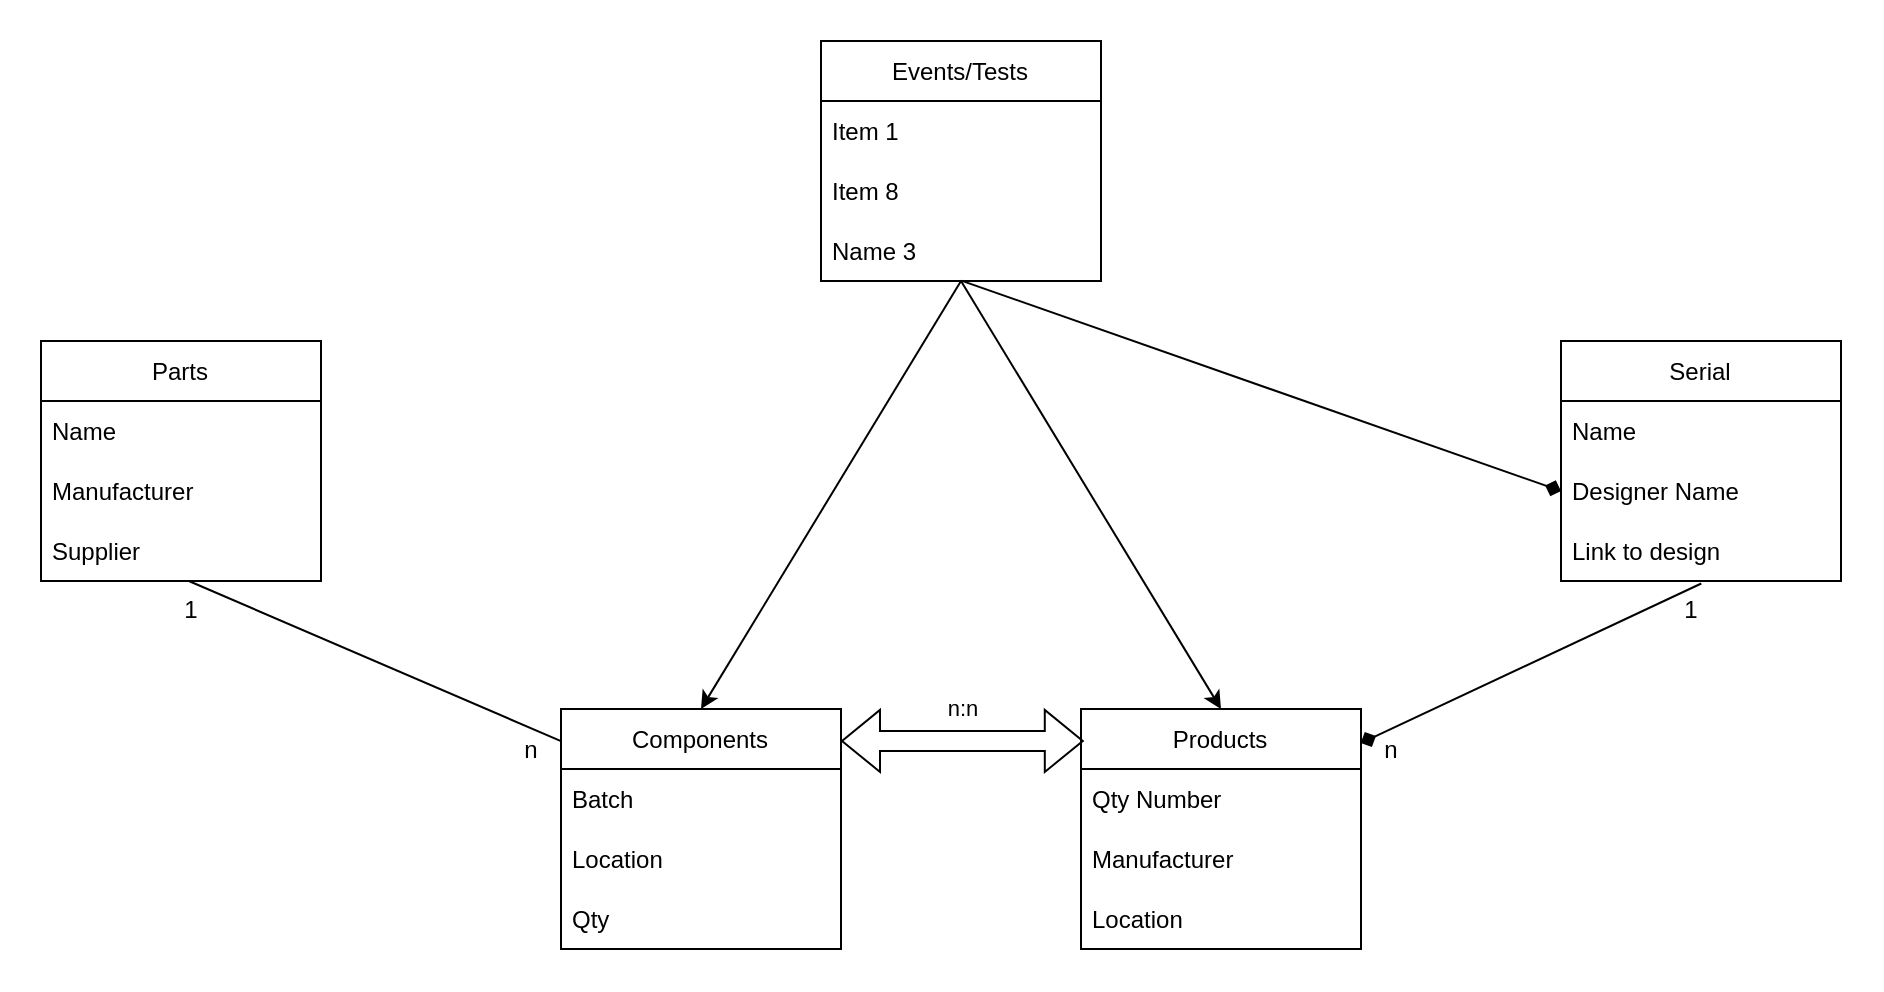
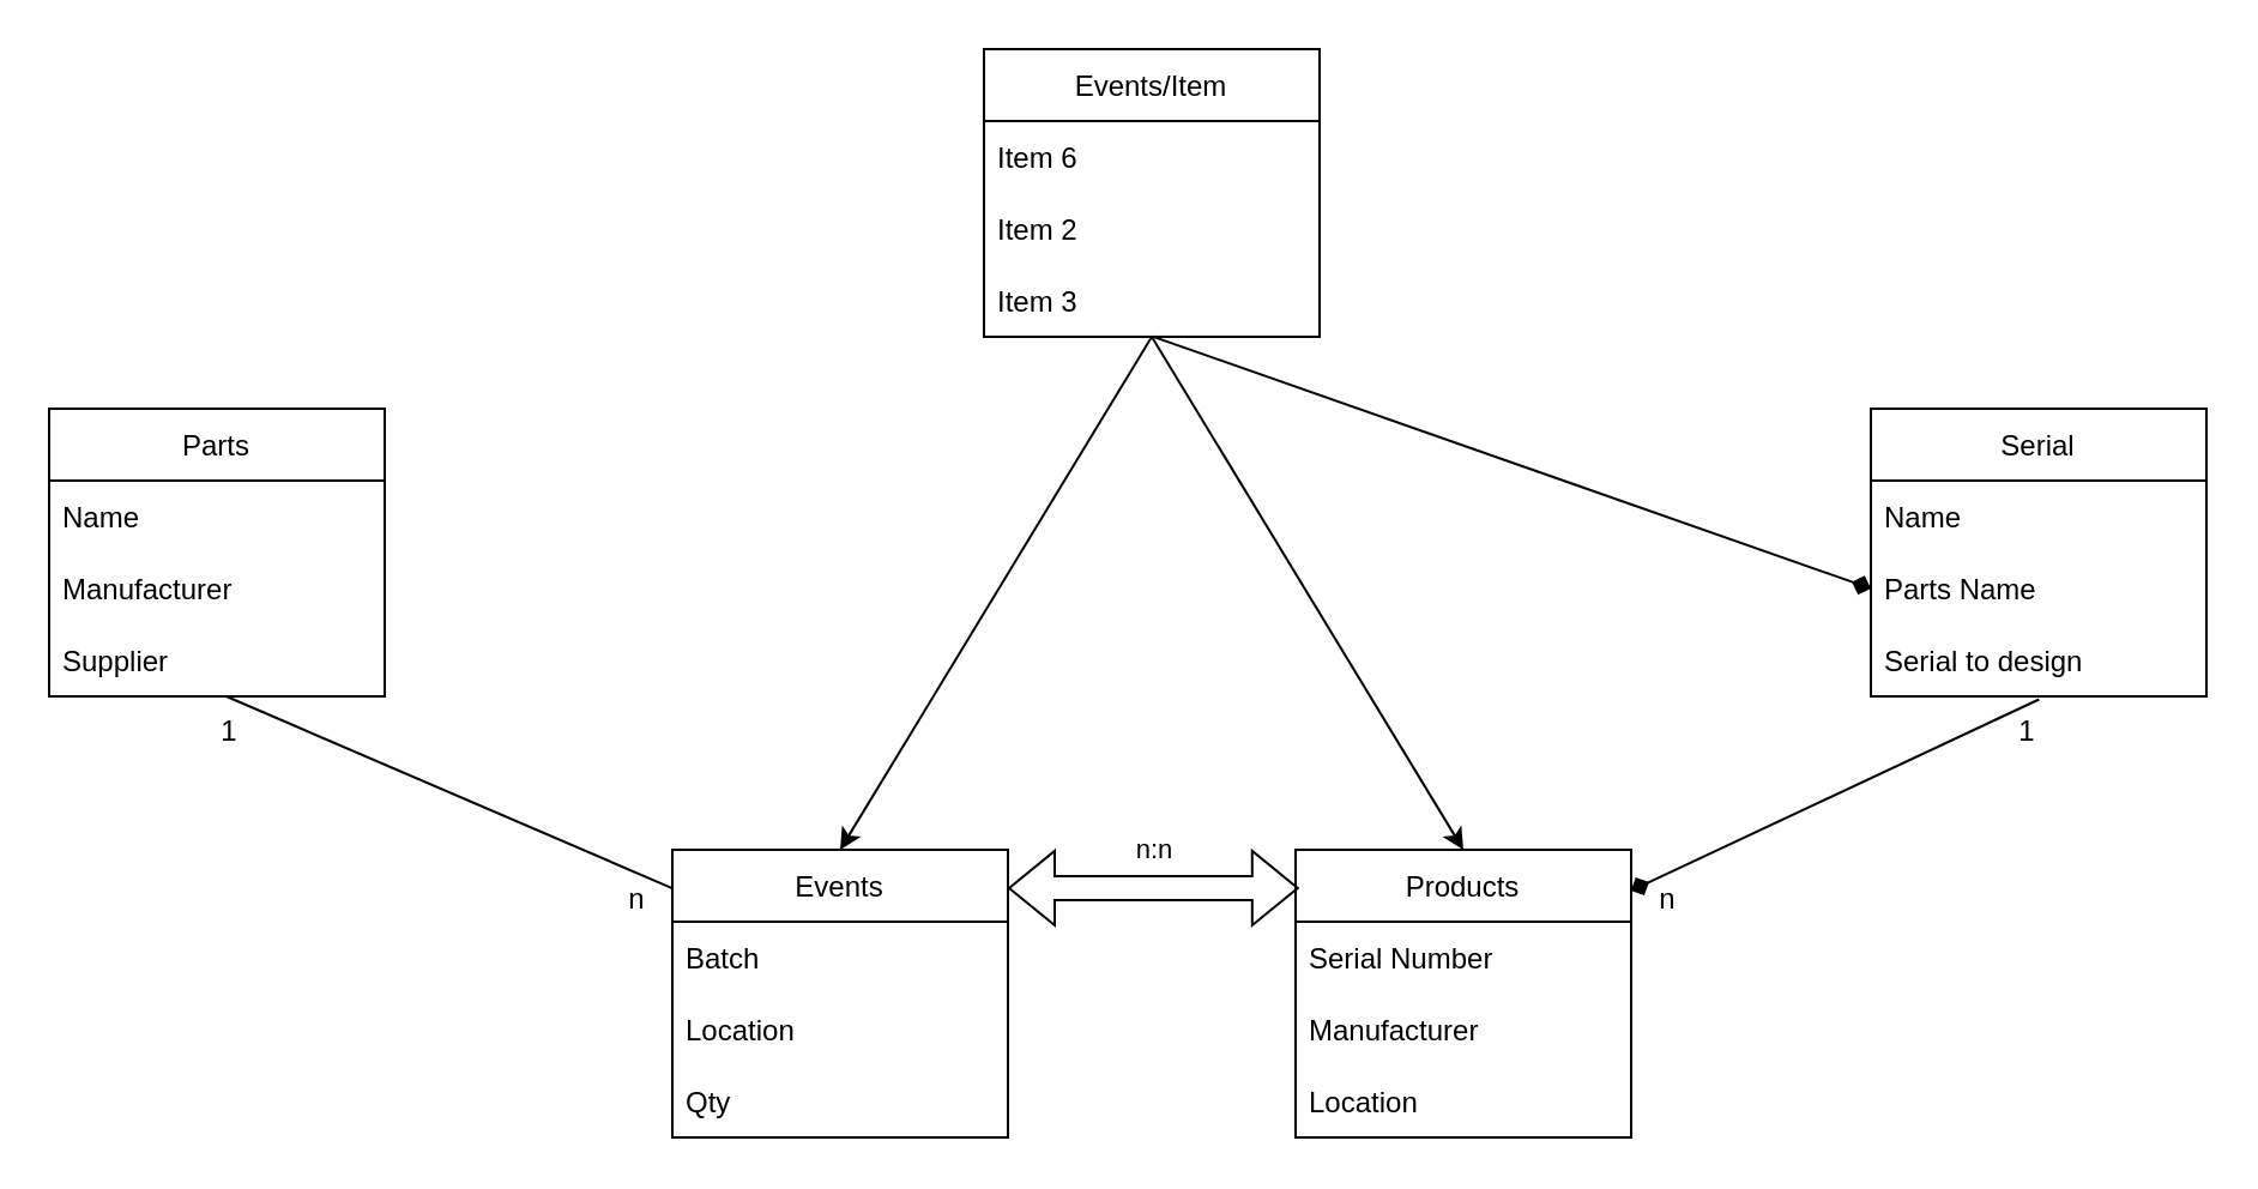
- <mxCell id="24" value="Events/Tests" style="swimlane;fontStyle=0;childLayout=stackLayout;horizontal=1;startSize=30;horizontalStack=0;resizeParent=1;resizeParentMax=0;resizeLast=0;collapsible=1;marginBottom=0;" vertex="1" parent="1"><mxGeometry x="410" y="20" width="140" height="120" as="geometry" /></mxCell>
+ <mxCell id="24" value="Events/Item" style="swimlane;fontStyle=0;childLayout=stackLayout;horizontal=1;startSize=30;horizontalStack=0;resizeParent=1;resizeParentMax=0;resizeLast=0;collapsible=1;marginBottom=0;" vertex="1" parent="1"><mxGeometry x="410" y="20" width="140" height="120" as="geometry" /></mxCell>
- <mxCell id="25" value="Item 1" style="text;strokeColor=none;fillColor=none;align=left;verticalAlign=middle;spacingLeft=4;spacingRight=4;overflow=hidden;points=[[0,0.5],[1,0.5]];portConstraint=eastwest;rotatable=0;" vertex="1" parent="24"><mxGeometry y="30" width="140" height="30" as="geometry" /></mxCell>
+ <mxCell id="25" value="Item 6" style="text;strokeColor=none;fillColor=none;align=left;verticalAlign=middle;spacingLeft=4;spacingRight=4;overflow=hidden;points=[[0,0.5],[1,0.5]];portConstraint=eastwest;rotatable=0;" vertex="1" parent="24"><mxGeometry y="30" width="140" height="30" as="geometry" /></mxCell>
- <mxCell id="26" value="Item 8" style="text;strokeColor=none;fillColor=none;align=left;verticalAlign=middle;spacingLeft=4;spacingRight=4;overflow=hidden;points=[[0,0.5],[1,0.5]];portConstraint=eastwest;rotatable=0;" vertex="1" parent="24"><mxGeometry y="60" width="140" height="30" as="geometry" /></mxCell>
+ <mxCell id="26" value="Item 2" style="text;strokeColor=none;fillColor=none;align=left;verticalAlign=middle;spacingLeft=4;spacingRight=4;overflow=hidden;points=[[0,0.5],[1,0.5]];portConstraint=eastwest;rotatable=0;" vertex="1" parent="24"><mxGeometry y="60" width="140" height="30" as="geometry" /></mxCell>
- <mxCell id="27" value="Name 3" style="text;strokeColor=none;fillColor=none;align=left;verticalAlign=middle;spacingLeft=4;spacingRight=4;overflow=hidden;points=[[0,0.5],[1,0.5]];portConstraint=eastwest;rotatable=0;" vertex="1" parent="24"><mxGeometry y="90" width="140" height="30" as="geometry" /></mxCell>
+ <mxCell id="27" value="Item 3" style="text;strokeColor=none;fillColor=none;align=left;verticalAlign=middle;spacingLeft=4;spacingRight=4;overflow=hidden;points=[[0,0.5],[1,0.5]];portConstraint=eastwest;rotatable=0;" vertex="1" parent="24"><mxGeometry y="90" width="140" height="30" as="geometry" /></mxCell>
- <mxCell id="16" value="Designer Name" style="text;strokeColor=none;fillColor=none;align=left;verticalAlign=middle;spacingLeft=4;spacingRight=4;overflow=hidden;points=[[0,0.5],[1,0.5]];portConstraint=eastwest;rotatable=0;" vertex="1" parent="14"><mxGeometry y="60" width="140" height="30" as="geometry" /></mxCell>
+ <mxCell id="16" value="Parts Name" style="text;strokeColor=none;fillColor=none;align=left;verticalAlign=middle;spacingLeft=4;spacingRight=4;overflow=hidden;points=[[0,0.5],[1,0.5]];portConstraint=eastwest;rotatable=0;" vertex="1" parent="14"><mxGeometry y="60" width="140" height="30" as="geometry" /></mxCell>
- <mxCell id="17" value="Link to design" style="text;strokeColor=none;fillColor=none;align=left;verticalAlign=middle;spacingLeft=4;spacingRight=4;overflow=hidden;points=[[0,0.5],[1,0.5]];portConstraint=eastwest;rotatable=0;" vertex="1" parent="14"><mxGeometry y="90" width="140" height="30" as="geometry" /></mxCell>
+ <mxCell id="17" value="Serial to design" style="text;strokeColor=none;fillColor=none;align=left;verticalAlign=middle;spacingLeft=4;spacingRight=4;overflow=hidden;points=[[0,0.5],[1,0.5]];portConstraint=eastwest;rotatable=0;" vertex="1" parent="14"><mxGeometry y="90" width="140" height="30" as="geometry" /></mxCell>
- <mxCell id="10" value="Components" style="swimlane;fontStyle=0;childLayout=stackLayout;horizontal=1;startSize=30;horizontalStack=0;resizeParent=1;resizeParentMax=0;resizeLast=0;collapsible=1;marginBottom=0;" vertex="1" parent="1"><mxGeometry x="280" y="354" width="140" height="120" as="geometry" /></mxCell>
+ <mxCell id="10" value="Events" style="swimlane;fontStyle=0;childLayout=stackLayout;horizontal=1;startSize=30;horizontalStack=0;resizeParent=1;resizeParentMax=0;resizeLast=0;collapsible=1;marginBottom=0;" vertex="1" parent="1"><mxGeometry x="280" y="354" width="140" height="120" as="geometry" /></mxCell>
- <mxCell id="7" value="Qty Number" style="text;strokeColor=none;fillColor=none;align=left;verticalAlign=middle;spacingLeft=4;spacingRight=4;overflow=hidden;points=[[0,0.5],[1,0.5]];portConstraint=eastwest;rotatable=0;" vertex="1" parent="6"><mxGeometry y="30" width="140" height="30" as="geometry" /></mxCell>
+ <mxCell id="7" value="Serial Number" style="text;strokeColor=none;fillColor=none;align=left;verticalAlign=middle;spacingLeft=4;spacingRight=4;overflow=hidden;points=[[0,0.5],[1,0.5]];portConstraint=eastwest;rotatable=0;" vertex="1" parent="6"><mxGeometry y="30" width="140" height="30" as="geometry" /></mxCell>
